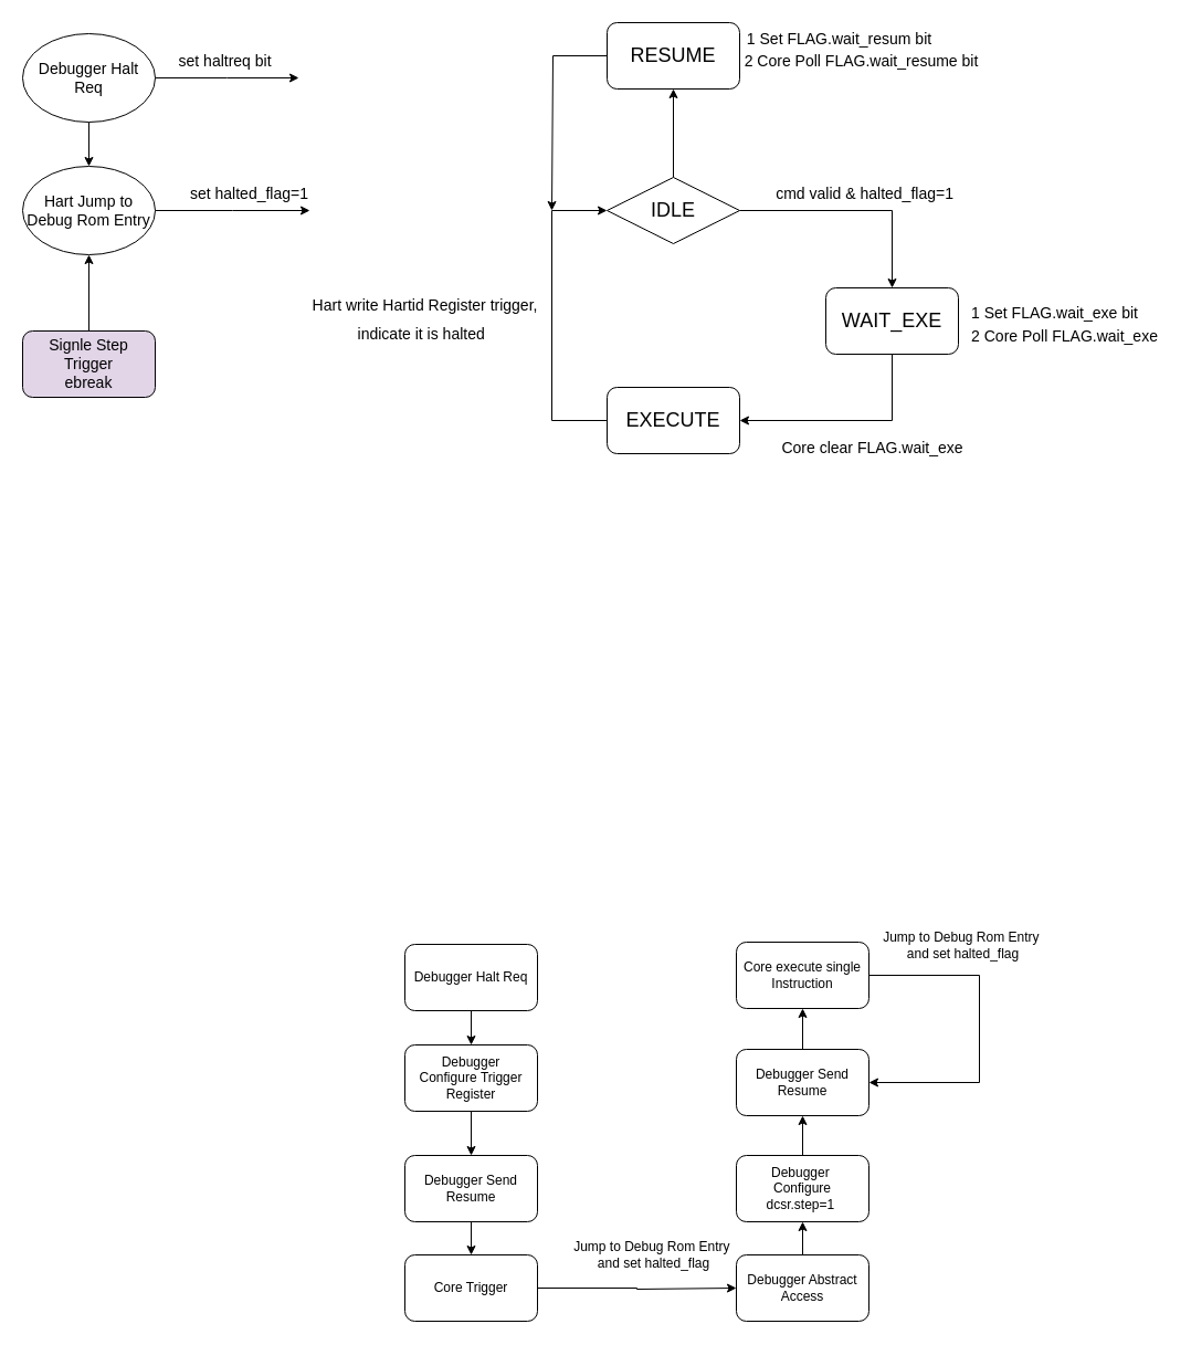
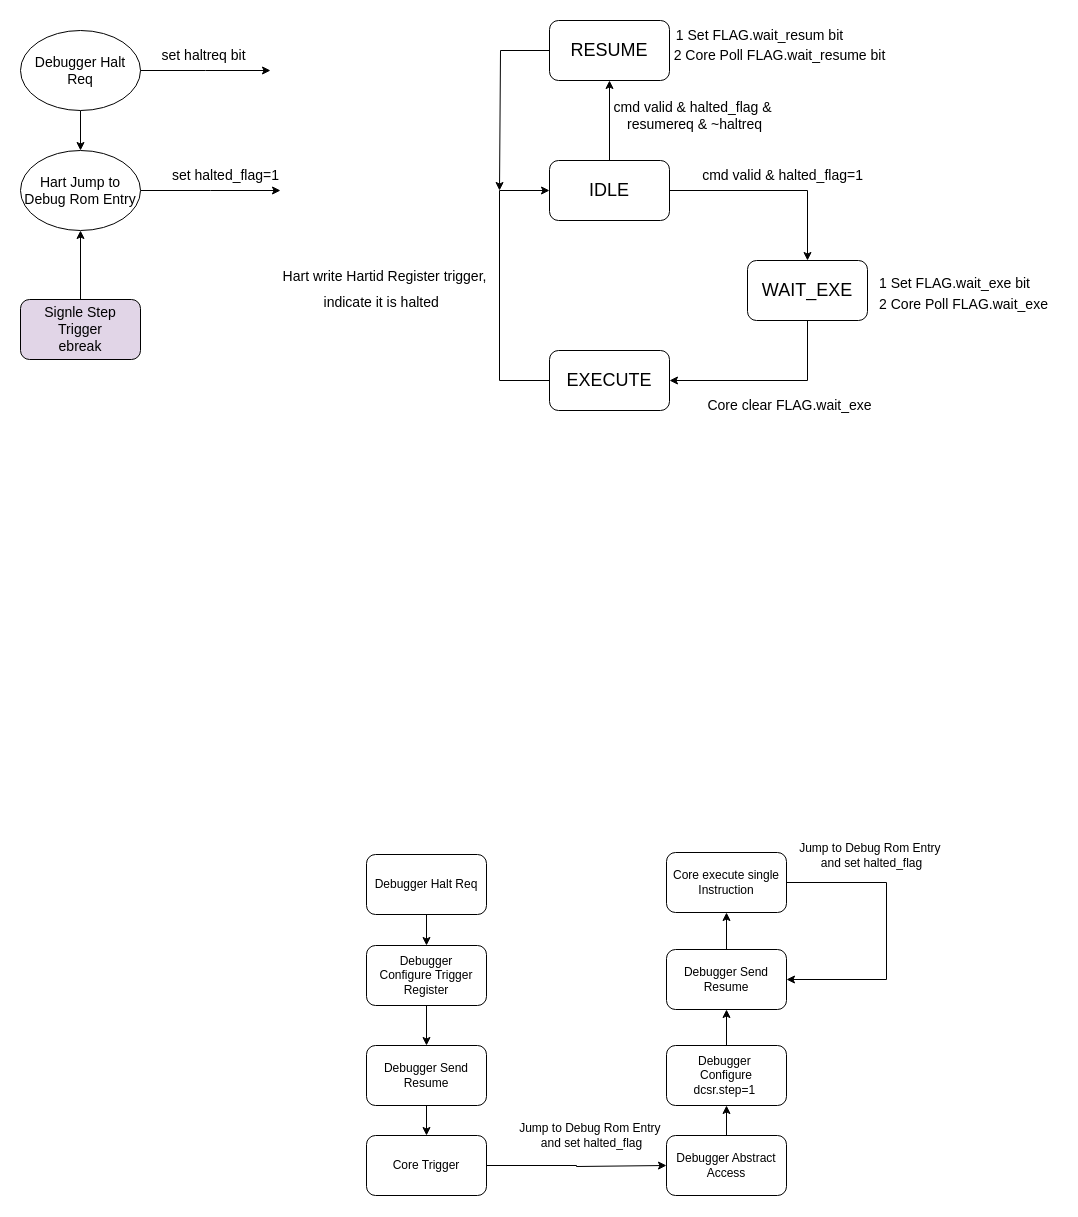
+ <mxCell id="22" value="&lt;font style=&quot;font-size: 14px;&quot;&gt;cmd valid &amp;amp; halted_flag &amp;amp;&amp;nbsp;&lt;/font&gt;&lt;div&gt;&lt;font style=&quot;font-size: 14px;&quot;&gt;resumereq &amp;amp; ~haltreq&lt;/font&gt;&lt;/div&gt;" style="text;html=1;align=center;verticalAlign=middle;resizable=0;points=[];autosize=1;strokeColor=none;fillColor=none;" vertex="1" parent="1"><mxGeometry x="599" y="90" width="190" height="50" as="geometry" /></mxCell>
- <mxCell id="4" value="&lt;font style=&quot;font-size: 18px;&quot;&gt;IDLE&lt;/font&gt;" style="rhombus;whiteSpace=wrap;html=1;" vertex="1" parent="1"><mxGeometry x="549" y="160" width="120" height="60" as="geometry" /></mxCell>
+ <mxCell id="4" value="&lt;font style=&quot;font-size: 18px;&quot;&gt;IDLE&lt;/font&gt;" style="rounded=1;whiteSpace=wrap;html=1;" vertex="1" parent="1"><mxGeometry x="549" y="160" width="120" height="60" as="geometry" /></mxCell>
